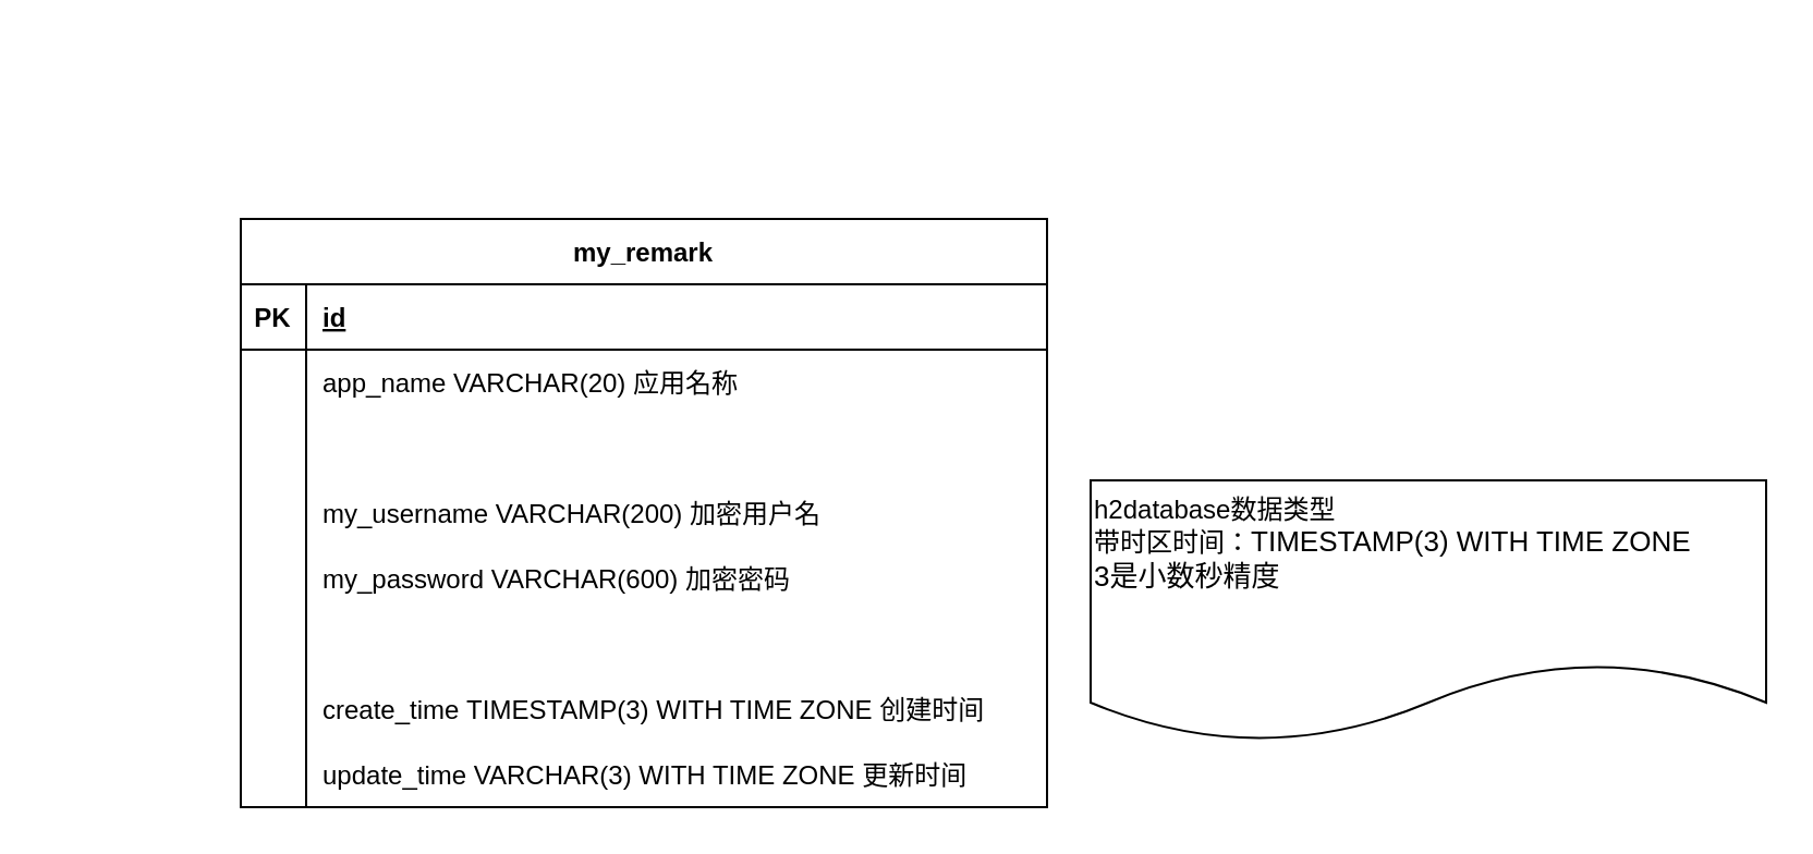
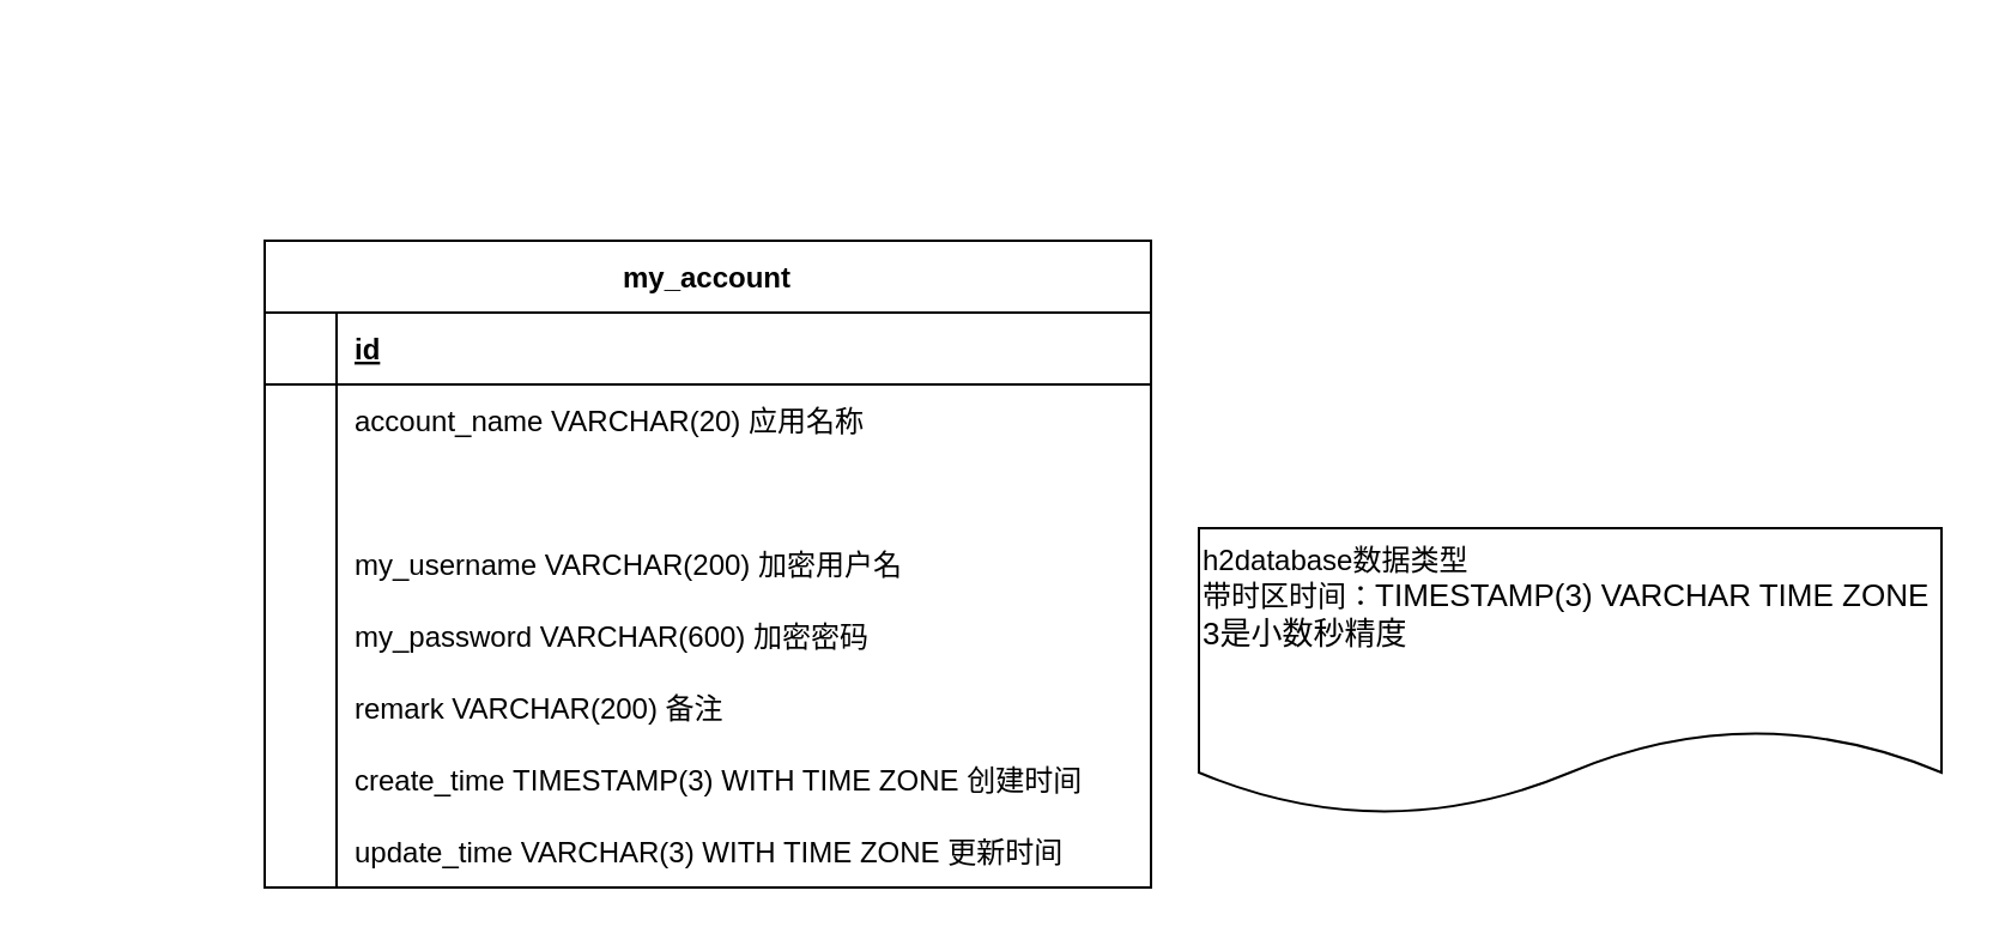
- <mxCell id="3" value="my_remark" style="shape=table;startSize=30;container=1;collapsible=1;childLayout=tableLayout;fixedRows=1;rowLines=0;fontStyle=1;align=center;resizeLast=1;" parent="1" vertex="1"><mxGeometry x="110" y="100" width="370" height="270" as="geometry" /></mxCell>
+ <mxCell id="3" value="my_account" style="shape=table;startSize=30;container=1;collapsible=1;childLayout=tableLayout;fixedRows=1;rowLines=0;fontStyle=1;align=center;resizeLast=1;" parent="1" vertex="1"><mxGeometry x="110" y="100" width="370" height="270" as="geometry" /></mxCell>
- <mxCell id="5" value="PK" style="shape=partialRectangle;connectable=0;fillColor=none;top=0;left=0;bottom=0;right=0;fontStyle=1;overflow=hidden;" parent="4" vertex="1"><mxGeometry width="30" height="30" as="geometry" /></mxCell>
- <mxCell id="9" value="app_name VARCHAR(20) 应用名称" style="shape=partialRectangle;connectable=0;fillColor=none;top=0;left=0;bottom=0;right=0;align=left;spacingLeft=6;overflow=hidden;" parent="7" vertex="1"><mxGeometry x="30" width="340" height="30" as="geometry" /></mxCell>
+ <mxCell id="9" value="account_name VARCHAR(20) 应用名称" style="shape=partialRectangle;connectable=0;fillColor=none;top=0;left=0;bottom=0;right=0;align=left;spacingLeft=6;overflow=hidden;" parent="7" vertex="1"><mxGeometry x="30" width="340" height="30" as="geometry" /></mxCell>
- <mxCell id="27" value="h2database数据类型&lt;br&gt;带时区时间：&lt;span style=&quot;font-family: &amp;#34;arial&amp;#34; , sans-serif ; font-size: 13px ; background-color: rgb(255 , 255 , 255)&quot;&gt;TIMESTAMP(3) WITH TIME ZONE&lt;br&gt;3是小数秒精度&lt;br&gt;&lt;/span&gt;" style="shape=document;whiteSpace=wrap;html=1;boundedLbl=1;verticalAlign=top;align=left;" parent="1" vertex="1"><mxGeometry x="500" y="220" width="310" height="120" as="geometry" /></mxCell>
+ <mxCell id="27" value="h2database数据类型&lt;br&gt;带时区时间：&lt;span style=&quot;font-family: &amp;#34;arial&amp;#34; , sans-serif ; font-size: 13px ; background-color: rgb(255 , 255 , 255)&quot;&gt;TIMESTAMP(3) VARCHAR TIME ZONE&lt;br&gt;3是小数秒精度&lt;br&gt;&lt;/span&gt;" style="shape=document;whiteSpace=wrap;html=1;boundedLbl=1;verticalAlign=top;align=left;" parent="1" vertex="1"><mxGeometry x="500" y="220" width="310" height="120" as="geometry" /></mxCell>
+ <mxCell id="20" value="remark VARCHAR(200) 备注" style="shape=partialRectangle;connectable=0;fillColor=none;top=0;left=0;bottom=0;right=0;align=left;spacingLeft=6;overflow=hidden;" parent="18" vertex="1"><mxGeometry x="30" width="340" height="30" as="geometry" /></mxCell>
